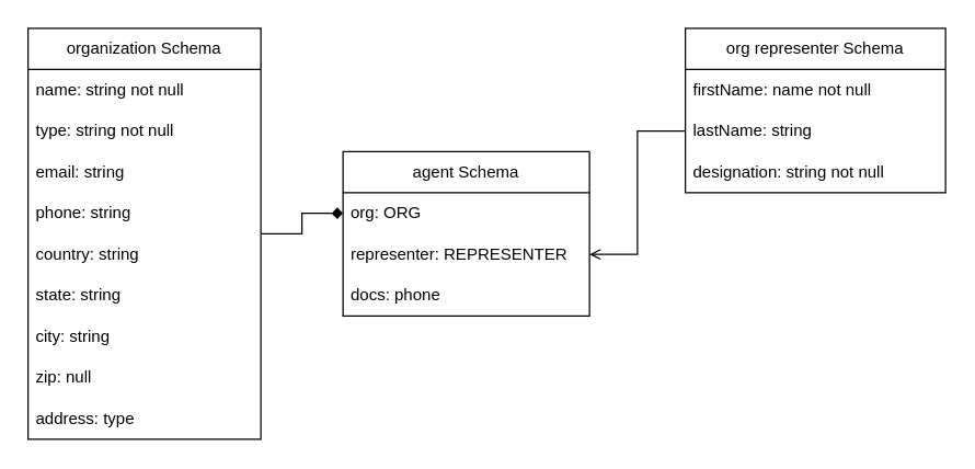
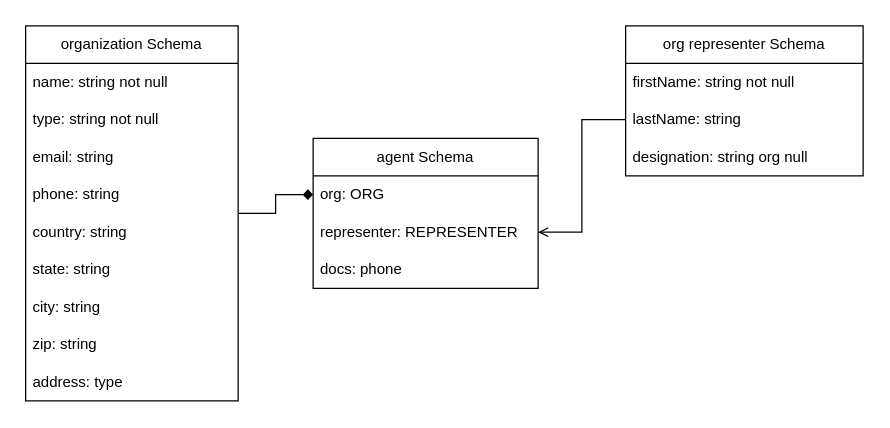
- <mxCell id="18" value="firstName: name not null" style="text;strokeColor=none;fillColor=none;align=left;verticalAlign=middle;spacingLeft=4;spacingRight=4;overflow=hidden;points=[[0,0.5],[1,0.5]];portConstraint=eastwest;rotatable=0;whiteSpace=wrap;html=1;" vertex="1" parent="17"><mxGeometry y="30" width="190" height="30" as="geometry" /></mxCell>
+ <mxCell id="18" value="firstName: string not null" style="text;strokeColor=none;fillColor=none;align=left;verticalAlign=middle;spacingLeft=4;spacingRight=4;overflow=hidden;points=[[0,0.5],[1,0.5]];portConstraint=eastwest;rotatable=0;whiteSpace=wrap;html=1;" vertex="1" parent="17"><mxGeometry y="30" width="190" height="30" as="geometry" /></mxCell>
- <mxCell id="20" value="designation: string not null" style="text;strokeColor=none;fillColor=none;align=left;verticalAlign=middle;spacingLeft=4;spacingRight=4;overflow=hidden;points=[[0,0.5],[1,0.5]];portConstraint=eastwest;rotatable=0;whiteSpace=wrap;html=1;" vertex="1" parent="17"><mxGeometry y="90" width="190" height="30" as="geometry" /></mxCell>
+ <mxCell id="20" value="designation: string org null" style="text;strokeColor=none;fillColor=none;align=left;verticalAlign=middle;spacingLeft=4;spacingRight=4;overflow=hidden;points=[[0,0.5],[1,0.5]];portConstraint=eastwest;rotatable=0;whiteSpace=wrap;html=1;" vertex="1" parent="17"><mxGeometry y="90" width="190" height="30" as="geometry" /></mxCell>
- <mxCell id="15" value="zip: null" style="text;strokeColor=none;fillColor=none;align=left;verticalAlign=middle;spacingLeft=4;spacingRight=4;overflow=hidden;points=[[0,0.5],[1,0.5]];portConstraint=eastwest;rotatable=0;whiteSpace=wrap;html=1;" vertex="1" parent="7"><mxGeometry y="240" width="170" height="30" as="geometry" /></mxCell>
+ <mxCell id="15" value="zip: string" style="text;strokeColor=none;fillColor=none;align=left;verticalAlign=middle;spacingLeft=4;spacingRight=4;overflow=hidden;points=[[0,0.5],[1,0.5]];portConstraint=eastwest;rotatable=0;whiteSpace=wrap;html=1;" vertex="1" parent="7"><mxGeometry y="240" width="170" height="30" as="geometry" /></mxCell>
